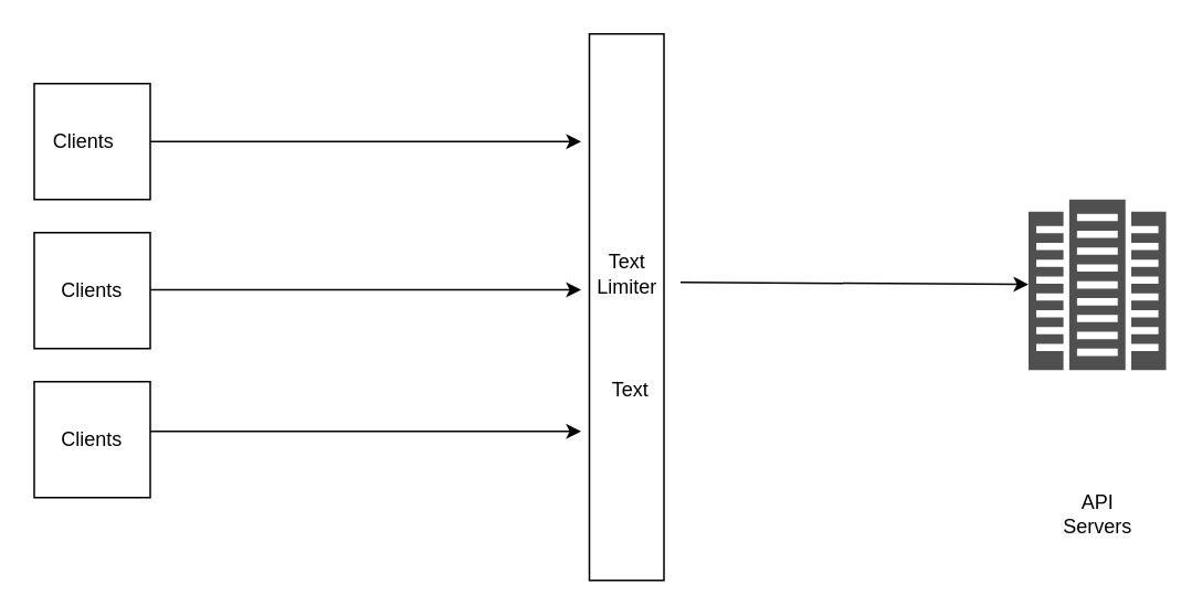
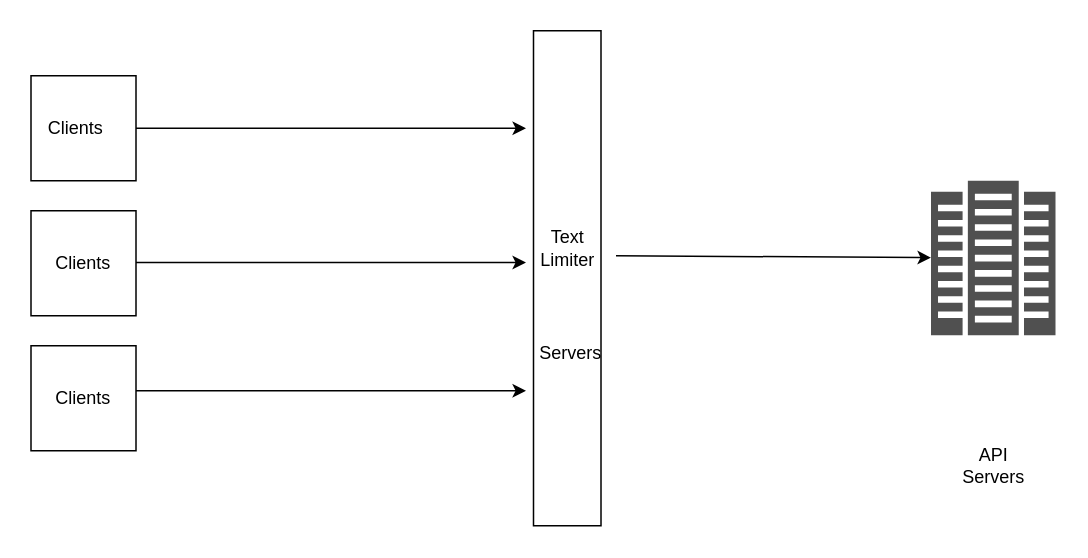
- <mxCell id="16" value="Text" style="text;html=1;strokeColor=none;fillColor=none;align=center;verticalAlign=middle;whiteSpace=wrap;rounded=0;" vertex="1" parent="1"><mxGeometry x="350" y="220" width="60" height="30" as="geometry" /></mxCell>
+ <mxCell id="16" value="Servers" style="text;html=1;strokeColor=none;fillColor=none;align=center;verticalAlign=middle;whiteSpace=wrap;rounded=0;" vertex="1" parent="1"><mxGeometry x="350" y="220" width="60" height="30" as="geometry" /></mxCell>
